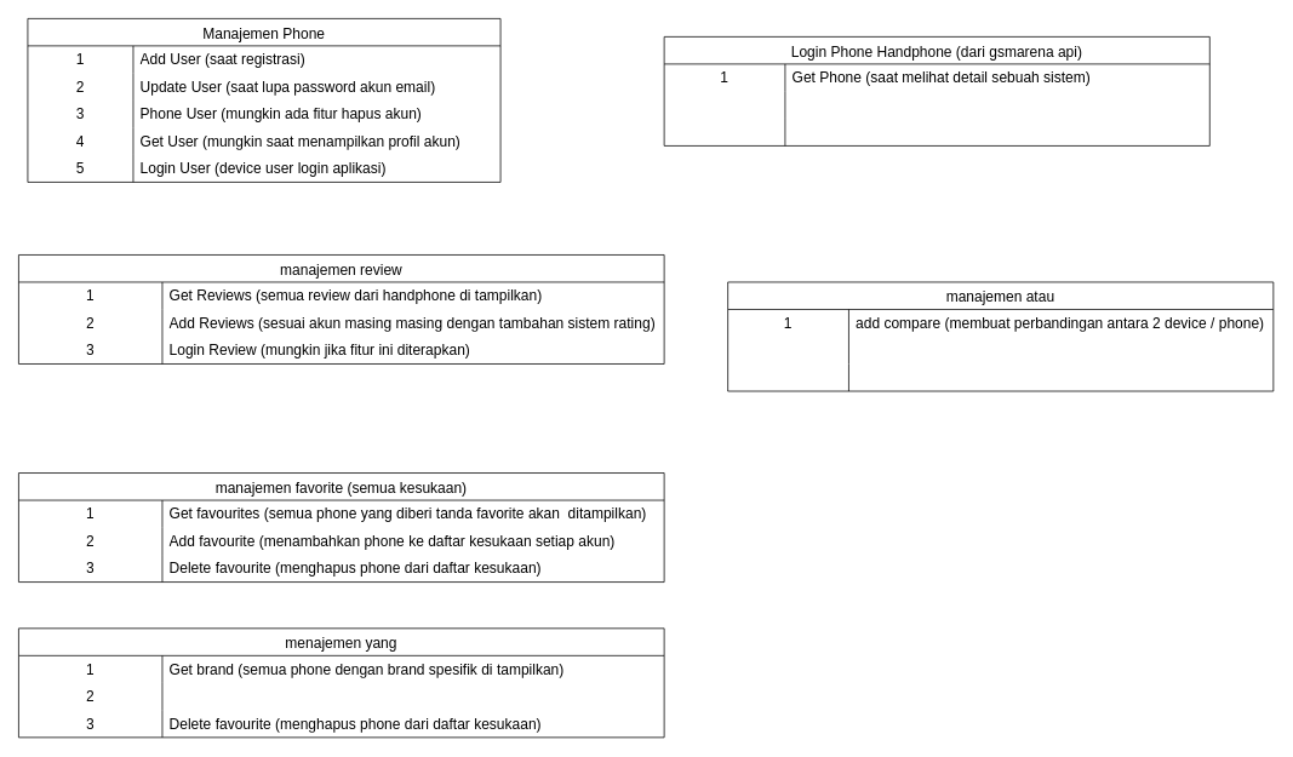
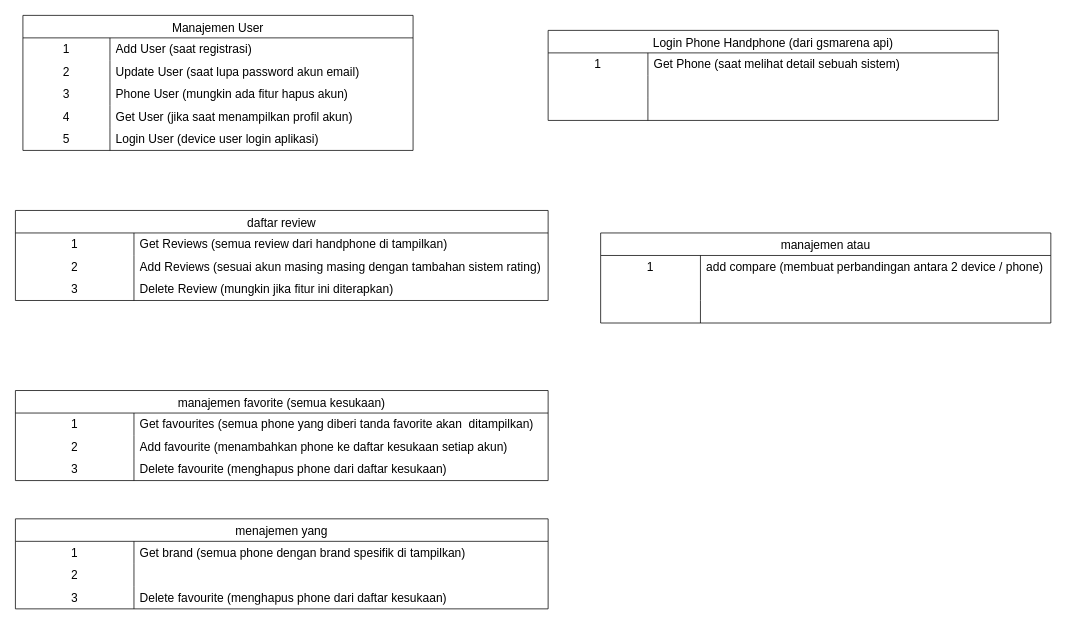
- <mxCell id="2" value="Manajemen Phone" style="shape=table;startSize=30;container=1;collapsible=0;childLayout=tableLayout;fixedRows=1;rowLines=0;fontStyle=0;strokeColor=default;fontSize=16;" vertex="1" parent="1"><mxGeometry x="30" y="20" width="520" height="180" as="geometry" /></mxCell>
+ <mxCell id="2" value="Manajemen User" style="shape=table;startSize=30;container=1;collapsible=0;childLayout=tableLayout;fixedRows=1;rowLines=0;fontStyle=0;strokeColor=default;fontSize=16;" vertex="1" parent="1"><mxGeometry x="30" y="20" width="520" height="180" as="geometry" /></mxCell>
- <mxCell id="14" value="Get User (mungkin saat menampilkan profil akun)" style="shape=partialRectangle;html=1;whiteSpace=wrap;connectable=0;fillColor=none;top=0;left=0;bottom=0;right=0;align=left;spacingLeft=6;overflow=hidden;strokeColor=inherit;fontSize=16;" vertex="1" parent="12"><mxGeometry x="116" width="404" height="30" as="geometry"><mxRectangle width="404" height="30" as="alternateBounds" /></mxGeometry></mxCell>
+ <mxCell id="14" value="Get User (jika saat menampilkan profil akun)" style="shape=partialRectangle;html=1;whiteSpace=wrap;connectable=0;fillColor=none;top=0;left=0;bottom=0;right=0;align=left;spacingLeft=6;overflow=hidden;strokeColor=inherit;fontSize=16;" vertex="1" parent="12"><mxGeometry x="116" width="404" height="30" as="geometry"><mxRectangle width="404" height="30" as="alternateBounds" /></mxGeometry></mxCell>
- <mxCell id="28" value="manajemen review" style="shape=table;startSize=30;container=1;collapsible=0;childLayout=tableLayout;fixedRows=1;rowLines=0;fontStyle=0;strokeColor=default;fontSize=16;" vertex="1" parent="1"><mxGeometry x="20" y="280" width="710" height="120" as="geometry" /></mxCell>
+ <mxCell id="28" value="daftar review" style="shape=table;startSize=30;container=1;collapsible=0;childLayout=tableLayout;fixedRows=1;rowLines=0;fontStyle=0;strokeColor=default;fontSize=16;" vertex="1" parent="1"><mxGeometry x="20" y="280" width="710" height="120" as="geometry" /></mxCell>
- <mxCell id="37" value="Login Review (mungkin jika fitur ini diterapkan)" style="shape=partialRectangle;html=1;whiteSpace=wrap;connectable=0;fillColor=none;top=0;left=0;bottom=0;right=0;align=left;spacingLeft=6;overflow=hidden;strokeColor=inherit;fontSize=16;" vertex="1" parent="35"><mxGeometry x="158" width="552" height="30" as="geometry"><mxRectangle width="552" height="30" as="alternateBounds" /></mxGeometry></mxCell>
+ <mxCell id="37" value="Delete Review (mungkin jika fitur ini diterapkan)" style="shape=partialRectangle;html=1;whiteSpace=wrap;connectable=0;fillColor=none;top=0;left=0;bottom=0;right=0;align=left;spacingLeft=6;overflow=hidden;strokeColor=inherit;fontSize=16;" vertex="1" parent="35"><mxGeometry x="158" width="552" height="30" as="geometry"><mxRectangle width="552" height="30" as="alternateBounds" /></mxGeometry></mxCell>
